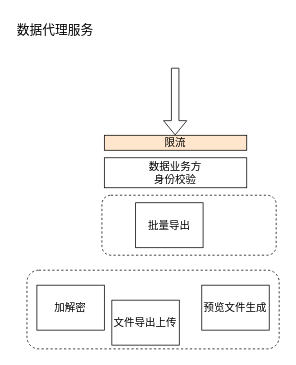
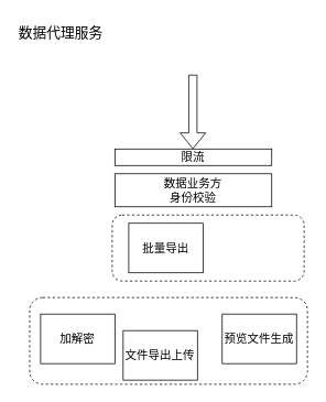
- <mxCell id="8" value="限流" style="rounded=0;whiteSpace=wrap;html=1;fontSize=14;fillColor=#ffe6cc;" vertex="1" parent="1"><mxGeometry x="138.25" y="180" width="190" height="20" as="geometry" /></mxCell>
+ <mxCell id="8" value="限流" style="rounded=0;whiteSpace=wrap;html=1;fontSize=14;" vertex="1" parent="1"><mxGeometry x="138.25" y="180" width="190" height="20" as="geometry" /></mxCell>
- <mxCell id="9" value="批量导出" style="rounded=0;whiteSpace=wrap;html=1;fontSize=14;" vertex="1" parent="1"><mxGeometry x="180" y="270" width="90" height="60" as="geometry" /></mxCell>
+ <mxCell id="9" value="批量导出" style="rounded=0;whiteSpace=wrap;html=1;fontSize=14;" vertex="1" parent="1"><mxGeometry x="155" y="270" width="90" height="60" as="geometry" /></mxCell>
